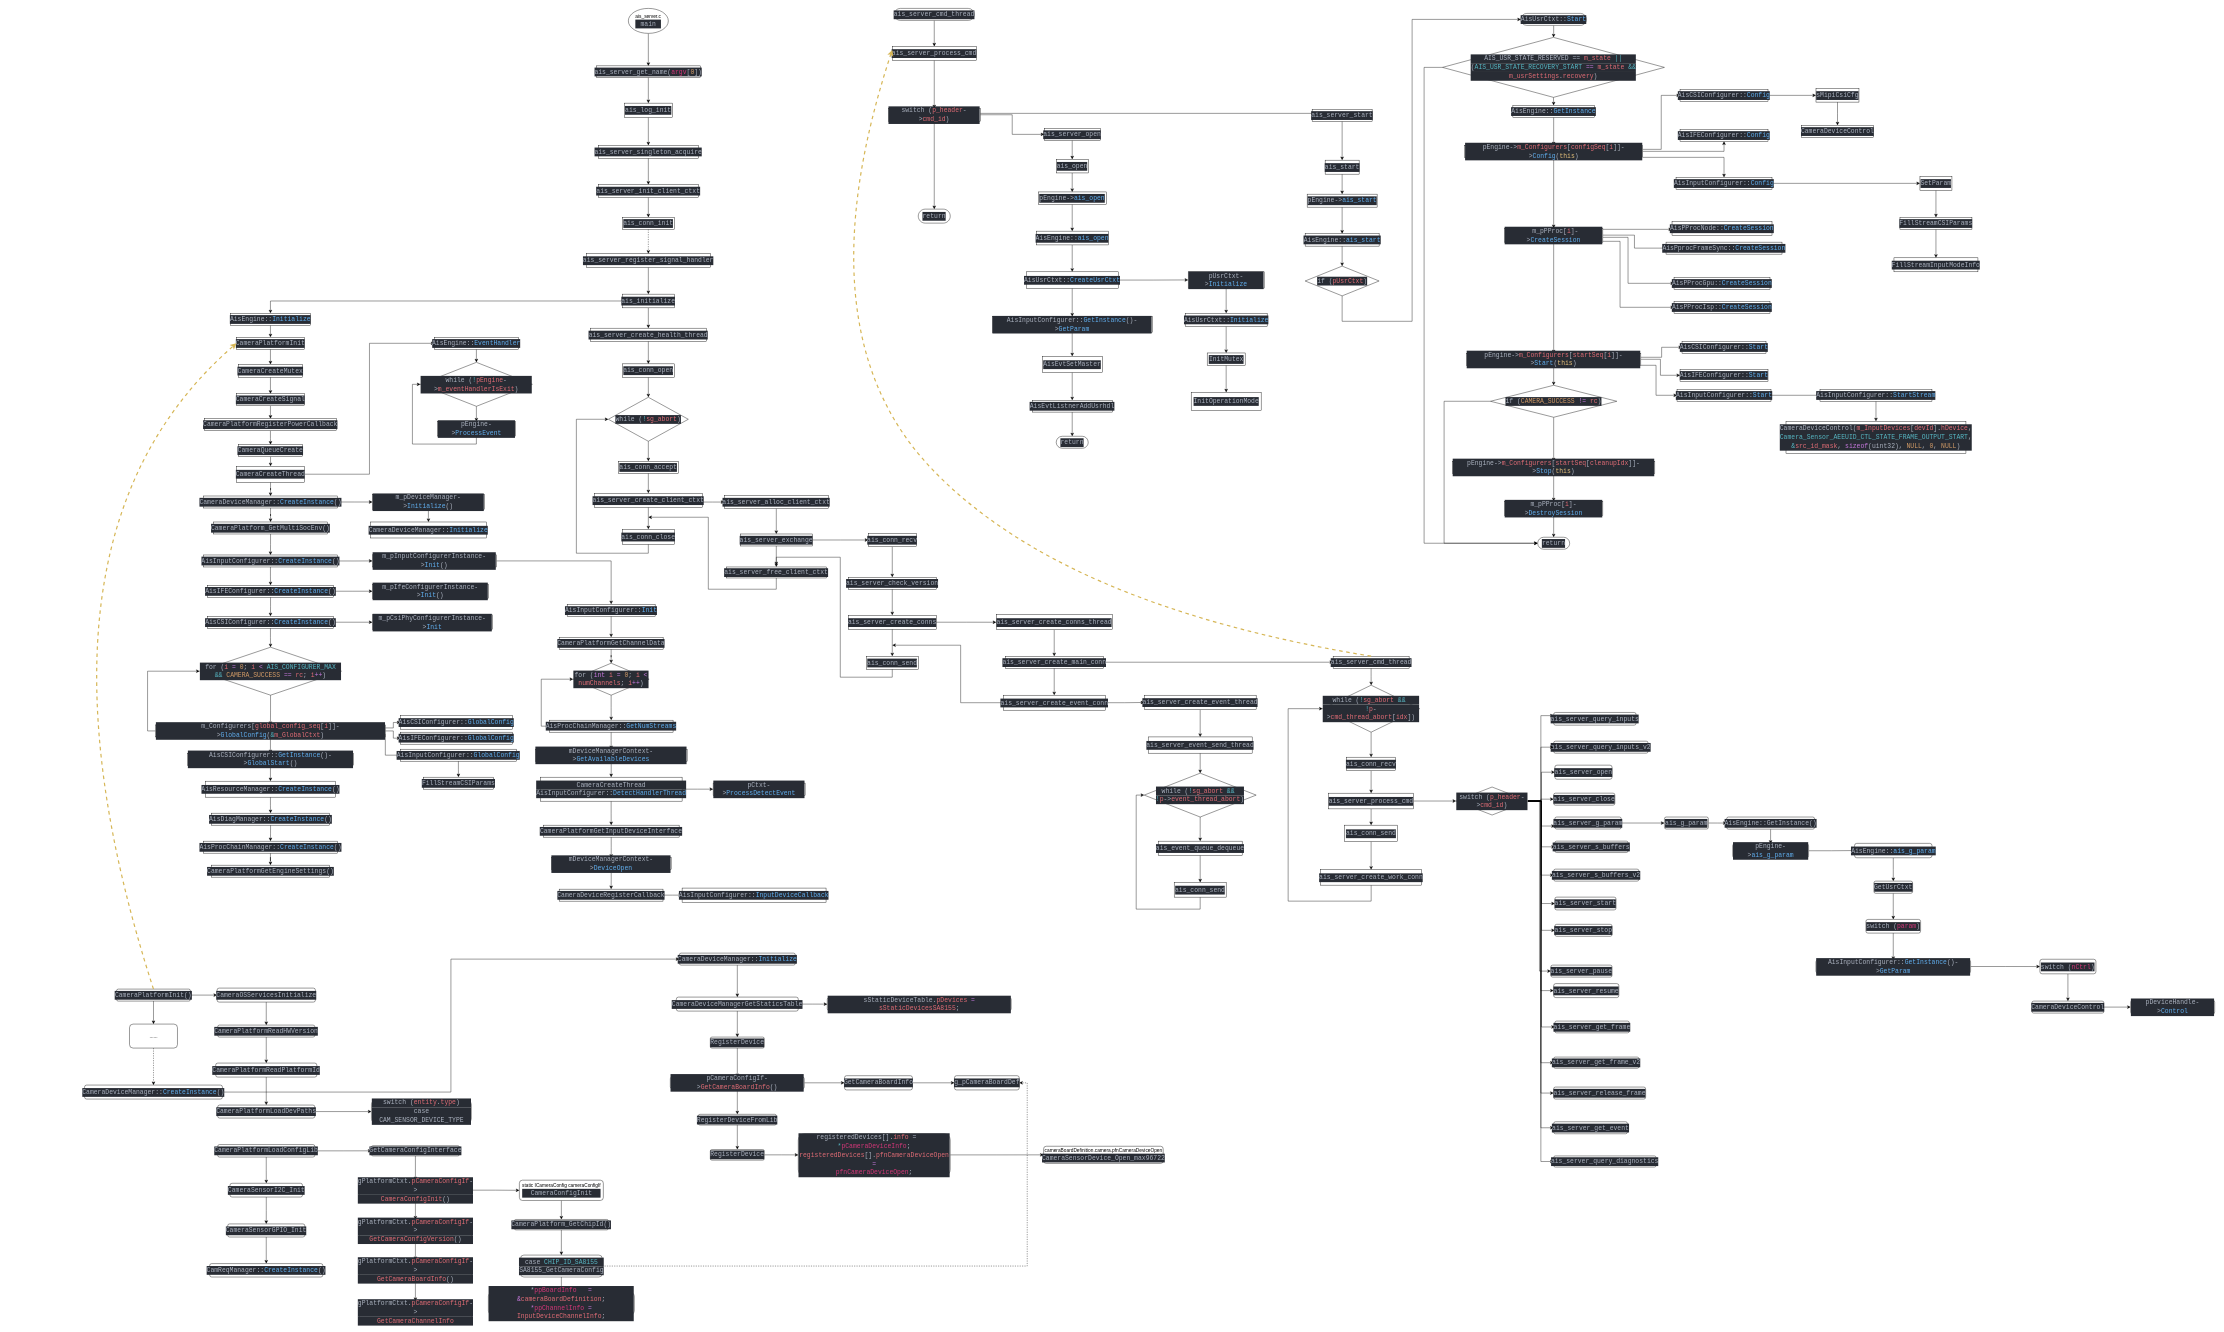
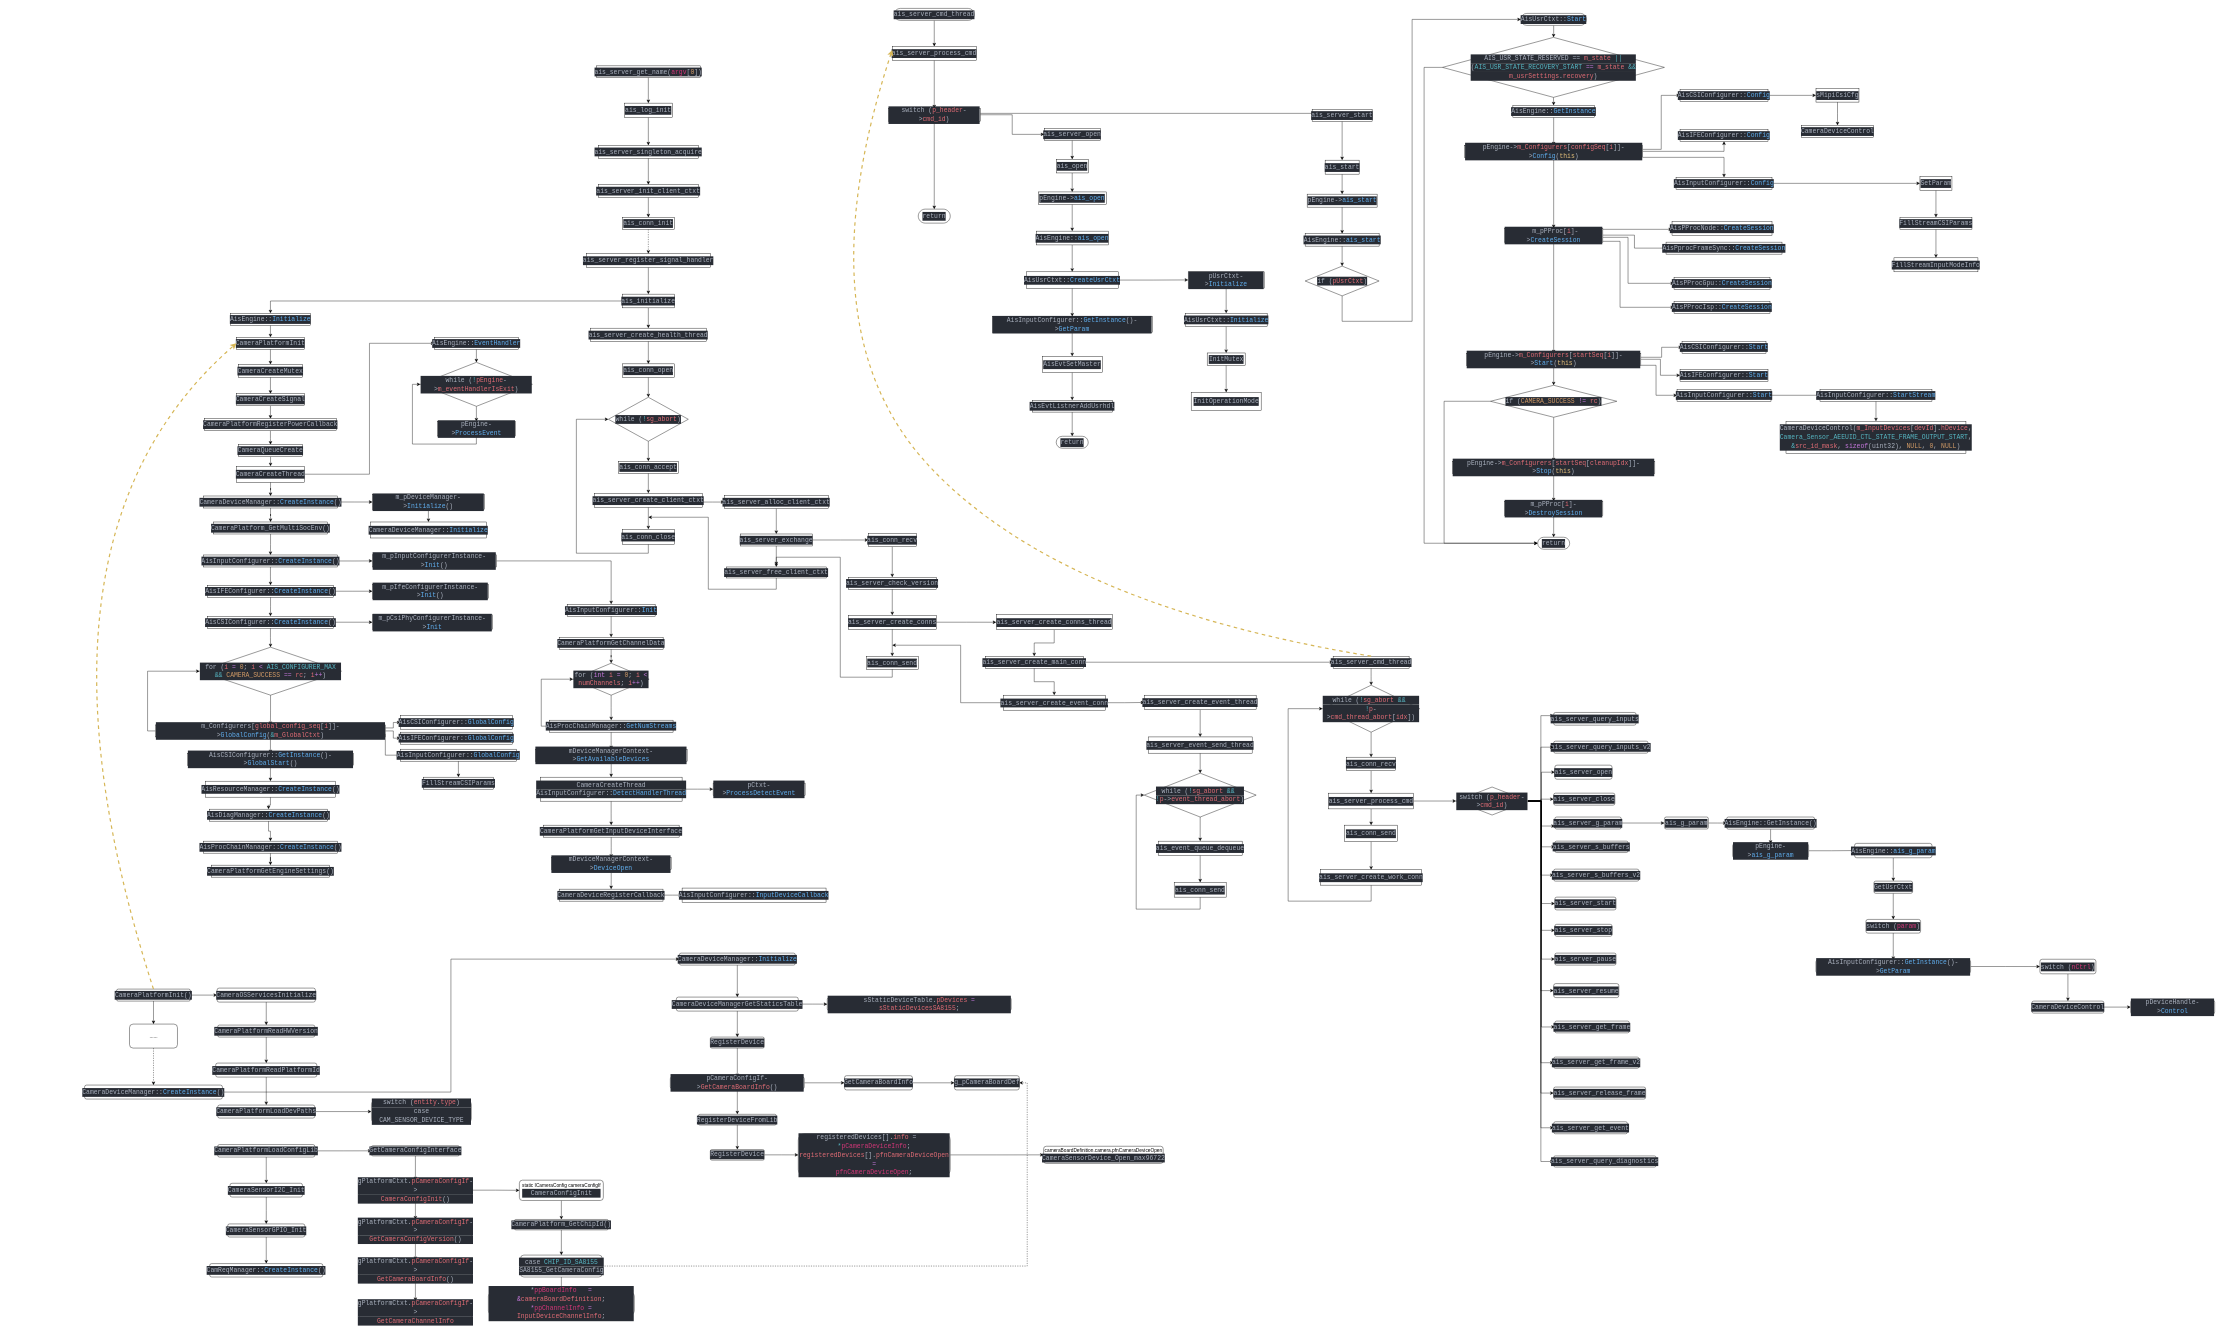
- <mxCell id="100" value="ais_server.c&lt;br&gt;&lt;div style=&quot;color: rgb(171, 178, 191); background-color: rgb(40, 44, 52); font-family: &amp;quot;Fira Code&amp;quot;, Consolas, &amp;quot;Courier New&amp;quot;, monospace; font-size: 16px; line-height: 22px;&quot;&gt;main&lt;/div&gt;" style="ellipse;whiteSpace=wrap;html=1;" parent="1" vertex="1"><mxGeometry x="1570" y="20.5" width="100" height="62.5" as="geometry" /></mxCell>
- <mxCell id="99" value="" style="edgeStyle=orthogonalEdgeStyle;rounded=0;orthogonalLoop=1;jettySize=auto;html=1;" parent="1" source="100" target="102" edge="1"><mxGeometry relative="1" as="geometry" /></mxCell>
- <mxCell id="149" value="&lt;div style=&quot;color: rgb(171, 178, 191); background-color: rgb(40, 44, 52); font-family: &amp;quot;Fira Code&amp;quot;, Consolas, &amp;quot;Courier New&amp;quot;, monospace; font-size: 16px; line-height: 22px;&quot;&gt;ais_server_create_main_conn&lt;/div&gt;" style="whiteSpace=wrap;html=1;" parent="1" vertex="1"><mxGeometry x="2512.5" y="1640.52" width="245" height="30" as="geometry" /></mxCell>
+ <mxCell id="149" value="&lt;div style=&quot;color: rgb(171, 178, 191); background-color: rgb(40, 44, 52); font-family: &amp;quot;Fira Code&amp;quot;, Consolas, &amp;quot;Courier New&amp;quot;, monospace; font-size: 16px; line-height: 22px;&quot;&gt;ais_server_create_main_conn&lt;/div&gt;" style="whiteSpace=wrap;html=1;" parent="1" vertex="1"><mxGeometry x="2462.5" y="1640.52" width="245" height="30" as="geometry" /></mxCell>
- <mxCell id="223" value="&lt;div style=&quot;color: rgb(171, 178, 191); background-color: rgb(40, 44, 52); font-family: &amp;quot;Fira Code&amp;quot;, Consolas, &amp;quot;Courier New&amp;quot;, monospace; font-size: 16px; line-height: 22px;&quot;&gt;AisDiagManager::&lt;span style=&quot;color: #61afef;&quot;&gt;CreateInstance&lt;/span&gt;()&lt;/div&gt;" style="rounded=0;whiteSpace=wrap;html=1;" parent="1" vertex="1"><mxGeometry x="527.93" y="2033" width="294.58" height="30" as="geometry" /></mxCell>
+ <mxCell id="223" value="&lt;div style=&quot;color: rgb(171, 178, 191); background-color: rgb(40, 44, 52); font-family: &amp;quot;Fira Code&amp;quot;, Consolas, &amp;quot;Courier New&amp;quot;, monospace; font-size: 16px; line-height: 22px;&quot;&gt;AisDiagManager::&lt;span style=&quot;color: #61afef;&quot;&gt;CreateInstance&lt;/span&gt;()&lt;/div&gt;" style="rounded=0;whiteSpace=wrap;html=1;" parent="1" vertex="1"><mxGeometry x="522.93" y="2023" width="294.58" height="30" as="geometry" /></mxCell>
- <mxCell id="356" value="&lt;div style=&quot;color: rgb(171, 178, 191); background-color: rgb(40, 44, 52); font-family: &amp;quot;Fira Code&amp;quot;, Consolas, &amp;quot;Courier New&amp;quot;, monospace; font-size: 16px; line-height: 22px;&quot;&gt;ais_server_pause&lt;/div&gt;" style="rounded=1;whiteSpace=wrap;html=1;" vertex="1" parent="1"><mxGeometry x="3877" y="2413" width="153" height="30" as="geometry" /></mxCell>
+ <mxCell id="356" value="&lt;div style=&quot;color: rgb(171, 178, 191); background-color: rgb(40, 44, 52); font-family: &amp;quot;Fira Code&amp;quot;, Consolas, &amp;quot;Courier New&amp;quot;, monospace; font-size: 16px; line-height: 22px;&quot;&gt;ais_server_pause&lt;/div&gt;" style="rounded=1;whiteSpace=wrap;html=1;" vertex="1" parent="1"><mxGeometry x="3887" y="2383" width="153" height="30" as="geometry" /></mxCell>
